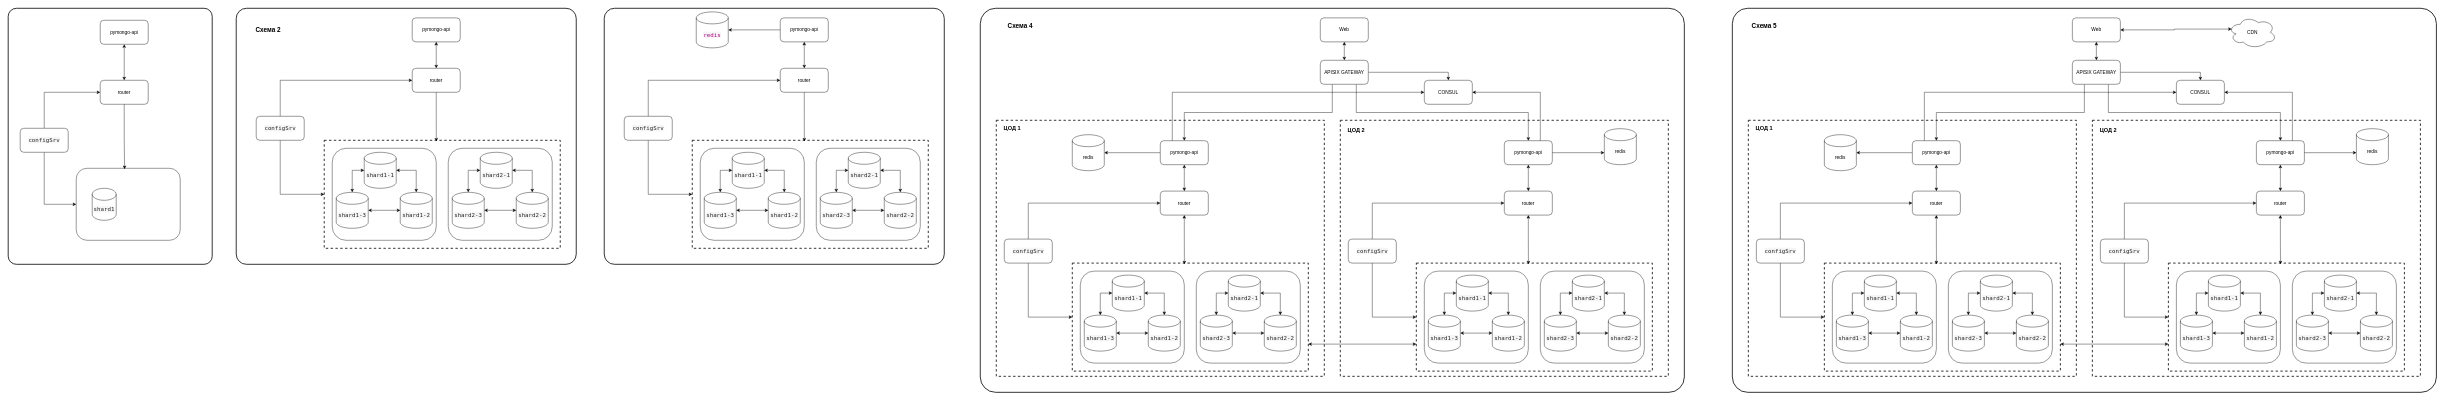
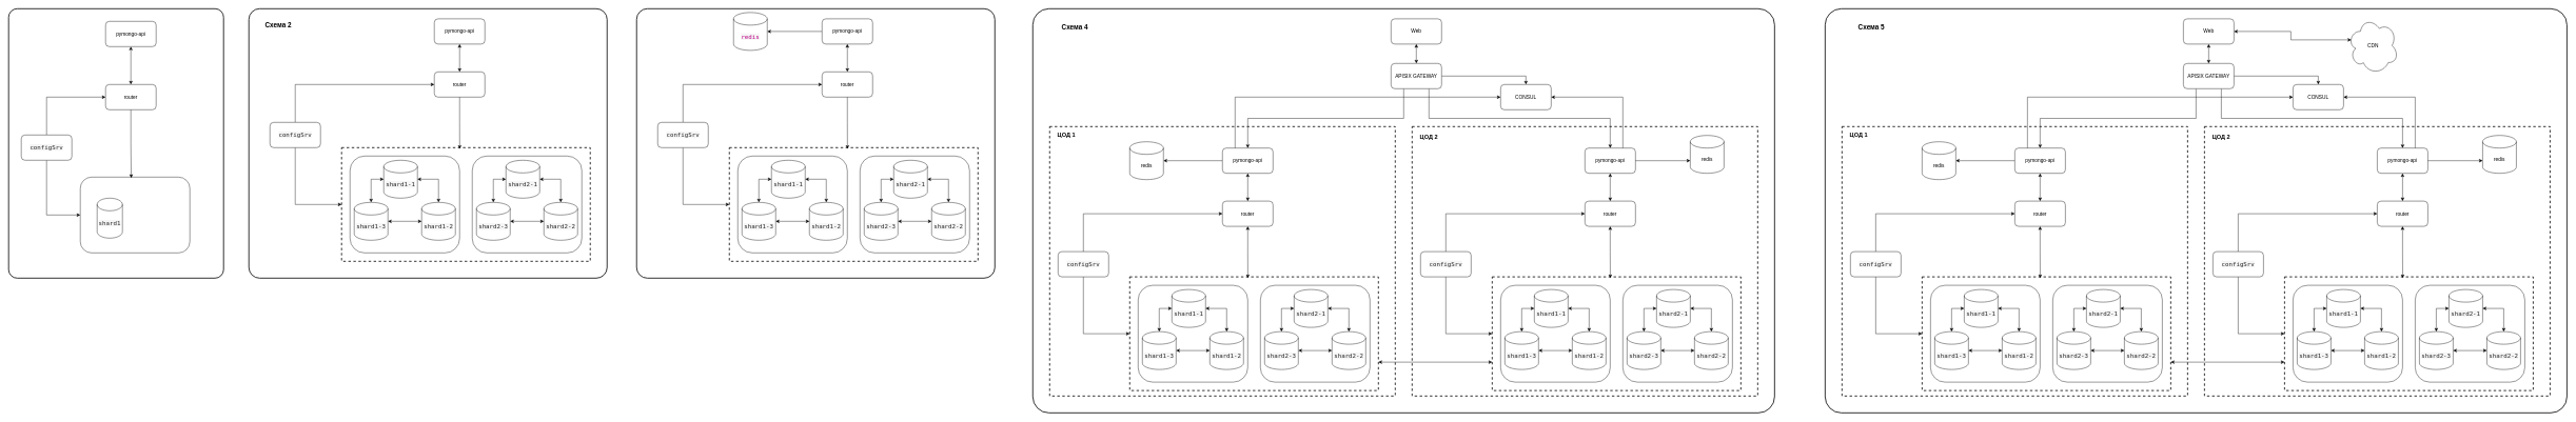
- <mxCell id="141" value="Схема 5" style="text;html=1;align=center;verticalAlign=middle;whiteSpace=wrap;rounded=0;fontSize=16;fontStyle=1" vertex="1" parent="1"><mxGeometry x="4370" y="50" width="80" height="30" as="geometry" /></mxCell>
+ <mxCell id="141" value="Схема 5" style="text;html=1;align=center;verticalAlign=middle;whiteSpace=wrap;rounded=0;fontSize=16;fontStyle=1" vertex="1" parent="1"><mxGeometry x="4400" y="50" width="80" height="30" as="geometry" /></mxCell>
- <mxCell id="20" value="Схема 2" style="text;html=1;align=center;verticalAlign=middle;whiteSpace=wrap;rounded=0;fontStyle=1;fontSize=16;" vertex="1" parent="1"><mxGeometry x="630" y="59" width="80" height="30" as="geometry" /></mxCell>
+ <mxCell id="20" value="Схема 2" style="text;html=1;align=center;verticalAlign=middle;whiteSpace=wrap;rounded=0;fontStyle=1;fontSize=16;" vertex="1" parent="1"><mxGeometry x="620" y="44" width="80" height="30" as="geometry" /></mxCell>
- <mxCell id="212" value="CDN" style="ellipse;shape=cloud;whiteSpace=wrap;html=1;" vertex="1" parent="1"><mxGeometry x="5570" y="40" width="120" height="80" as="geometry" /></mxCell>
+ <mxCell id="212" value="CDN" style="ellipse;shape=cloud;whiteSpace=wrap;html=1;" vertex="1" parent="1"><mxGeometry x="5570" y="40" width="120" height="135" as="geometry" /></mxCell>
- <mxCell id="11" value="&lt;span style=&quot;caret-color: rgba(0, 0, 0, 0.85); color: rgba(0, 0, 0, 0.85); font-family: Menlo, &amp;quot;Ubuntu Mono&amp;quot;, consolas, source-code-pro, monospace; font-size: 14.4px; white-space-collapse: break-spaces; background-color: rgb(245, 245, 245);&quot;&gt;shard1&lt;/span&gt;" style="shape=cylinder3;whiteSpace=wrap;html=1;boundedLbl=1;backgroundOutline=1;size=15;" vertex="1" parent="10"><mxGeometry x="40" y="50" width="60" height="80" as="geometry" /></mxCell>
+ <mxCell id="11" value="&lt;span style=&quot;caret-color: rgba(0, 0, 0, 0.85); color: rgba(0, 0, 0, 0.85); font-family: Menlo, &amp;quot;Ubuntu Mono&amp;quot;, consolas, source-code-pro, monospace; font-size: 14.4px; white-space-collapse: break-spaces; background-color: rgb(245, 245, 245);&quot;&gt;shard1&lt;/span&gt;" style="shape=cylinder3;whiteSpace=wrap;html=1;boundedLbl=1;backgroundOutline=1;size=15;" vertex="1" parent="10"><mxGeometry x="40" y="50" width="60" height="95" as="geometry" /></mxCell>
